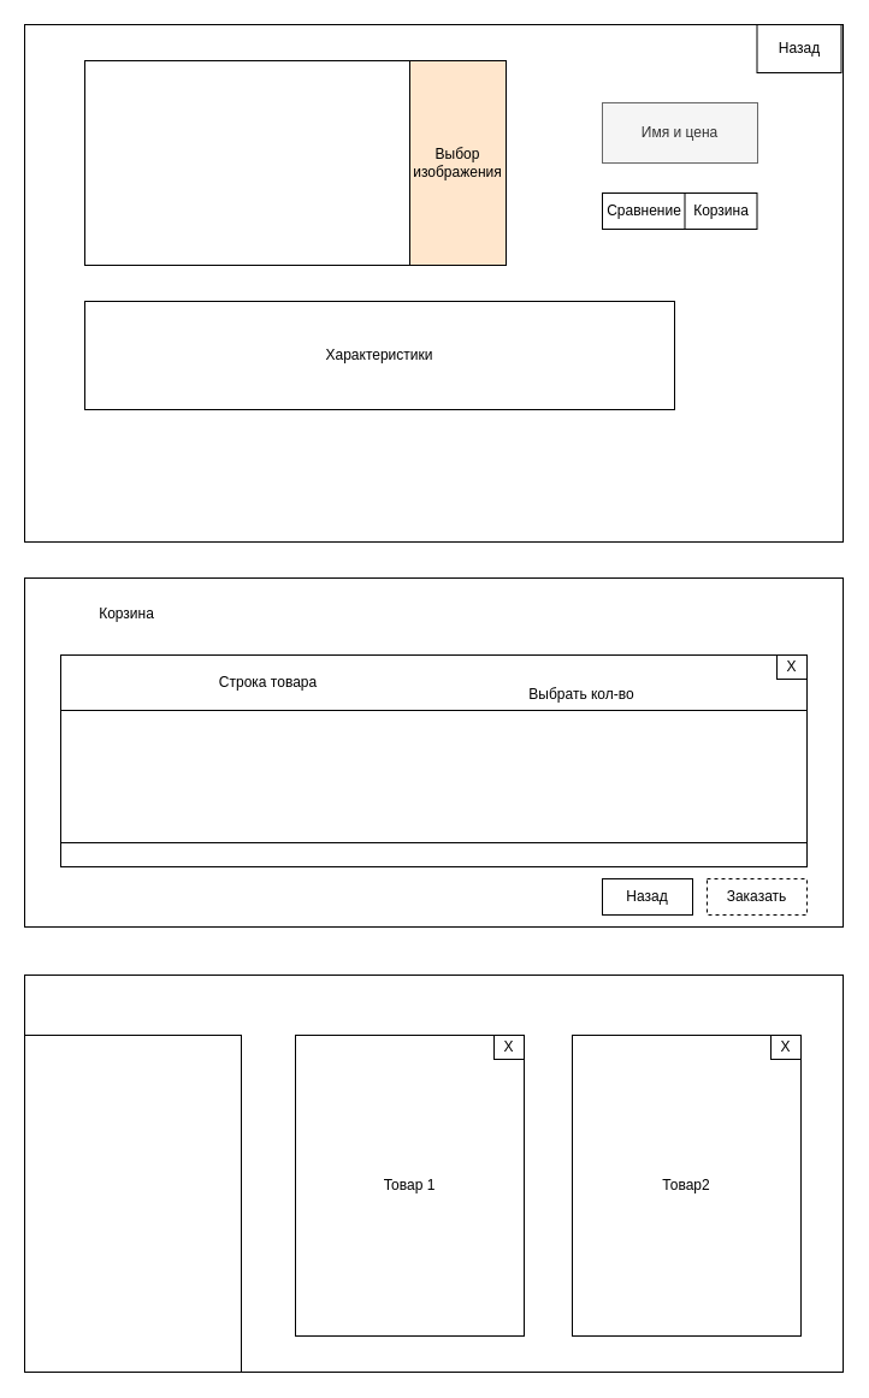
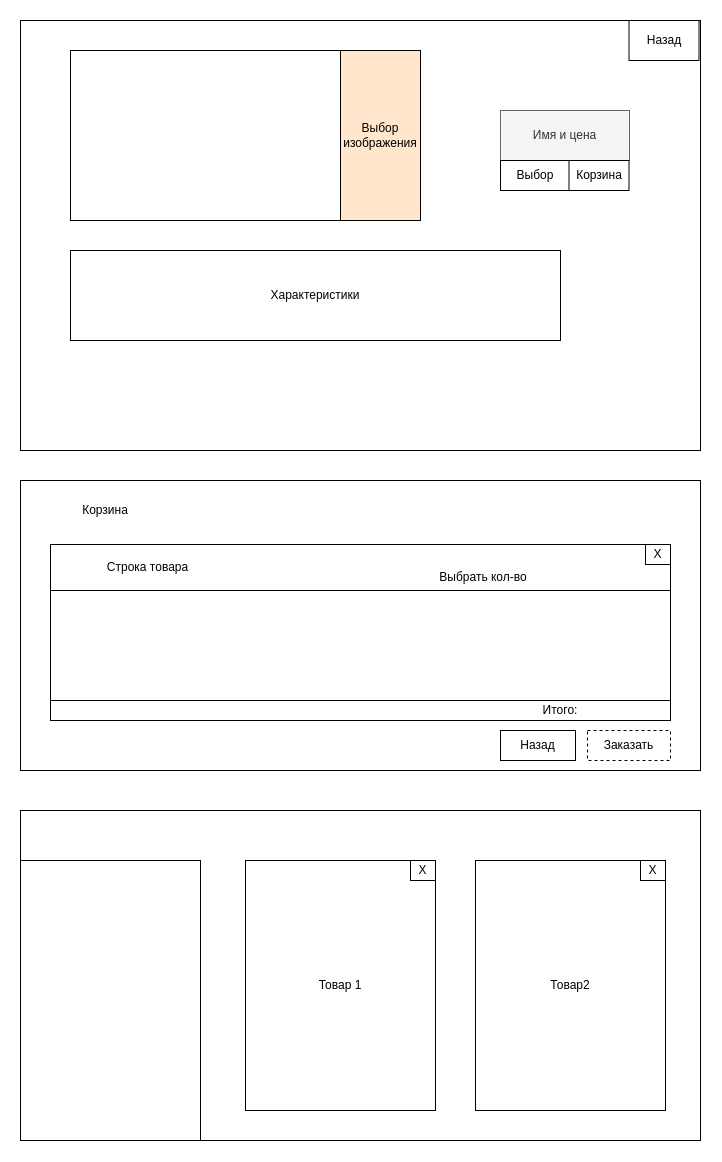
- <mxCell id="4" value="Имя и цена" style="text;html=1;strokeColor=#666666;fillColor=#f5f5f5;align=center;verticalAlign=middle;whiteSpace=wrap;rounded=0;fontColor=#333333;" vertex="1" parent="1"><mxGeometry x="500" y="85" width="129" height="50" as="geometry" /></mxCell>
+ <mxCell id="4" value="Имя и цена" style="text;html=1;strokeColor=#666666;fillColor=#f5f5f5;align=center;verticalAlign=middle;whiteSpace=wrap;rounded=0;fontColor=#333333;" vertex="1" parent="1"><mxGeometry x="500" y="110" width="129" height="50" as="geometry" /></mxCell>
- <mxCell id="5" value="Сравнение" style="rounded=0;whiteSpace=wrap;html=1;" vertex="1" parent="1"><mxGeometry x="500" y="160" width="70" height="30" as="geometry" /></mxCell>
+ <mxCell id="5" value="Выбор" style="rounded=0;whiteSpace=wrap;html=1;" vertex="1" parent="1"><mxGeometry x="500" y="160" width="70" height="30" as="geometry" /></mxCell>
- <mxCell id="13" value="Строка товара" style="text;html=1;strokeColor=none;fillColor=none;align=center;verticalAlign=middle;whiteSpace=wrap;rounded=0;" vertex="1" parent="1"><mxGeometry x="160" y="557" width="125" height="20" as="geometry" /></mxCell>
+ <mxCell id="13" value="Строка товара" style="text;html=1;strokeColor=none;fillColor=none;align=center;verticalAlign=middle;whiteSpace=wrap;rounded=0;" vertex="1" parent="1"><mxGeometry x="85" y="557" width="125" height="20" as="geometry" /></mxCell>
+ <mxCell id="17" value="Итого:" style="text;html=1;strokeColor=none;fillColor=none;align=center;verticalAlign=middle;whiteSpace=wrap;rounded=0;" vertex="1" parent="1"><mxGeometry x="540" y="700" width="40" height="20" as="geometry" /></mxCell>
